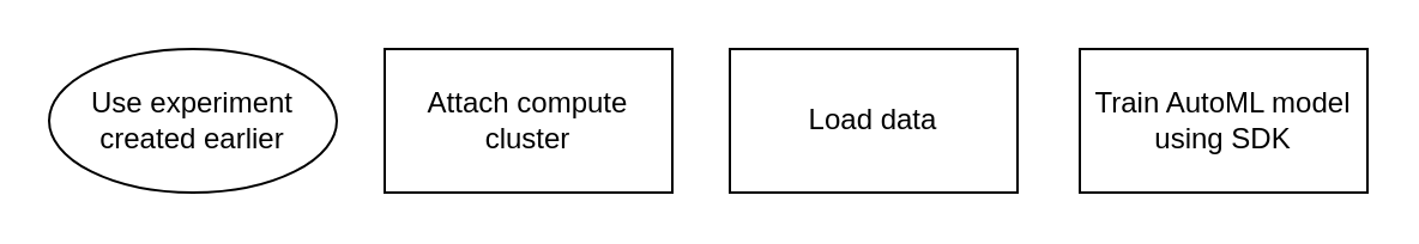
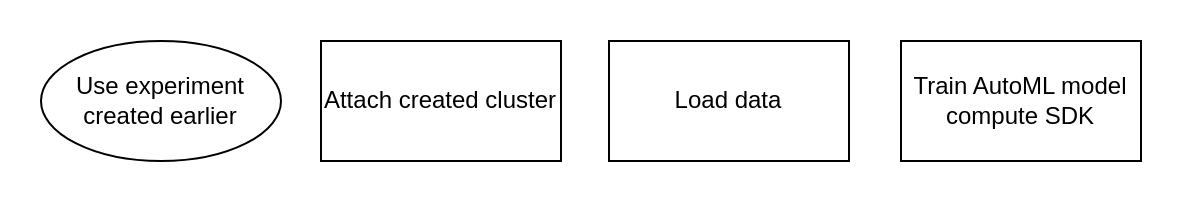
- <mxCell id="4" value="Attach compute cluster" style="rounded=0;whiteSpace=wrap;html=1;" vertex="1" parent="1"><mxGeometry x="160" y="20" width="120" height="60" as="geometry" /></mxCell>
+ <mxCell id="4" value="Attach created cluster" style="rounded=0;whiteSpace=wrap;html=1;" vertex="1" parent="1"><mxGeometry x="160" y="20" width="120" height="60" as="geometry" /></mxCell>
- <mxCell id="5" value="Train AutoML model using SDK" style="rounded=0;whiteSpace=wrap;html=1;" vertex="1" parent="1"><mxGeometry x="450" y="20" width="120" height="60" as="geometry" /></mxCell>
+ <mxCell id="5" value="Train AutoML model compute SDK" style="rounded=0;whiteSpace=wrap;html=1;" vertex="1" parent="1"><mxGeometry x="450" y="20" width="120" height="60" as="geometry" /></mxCell>
